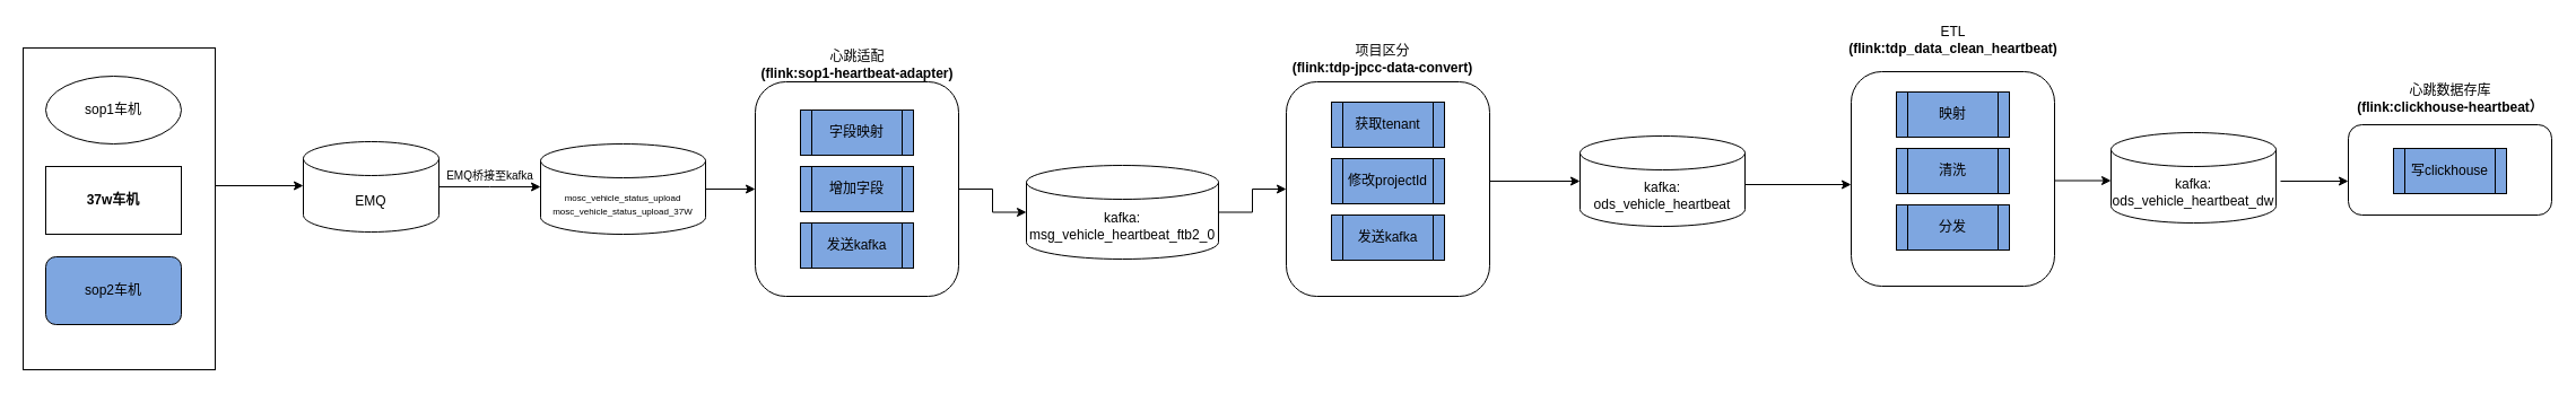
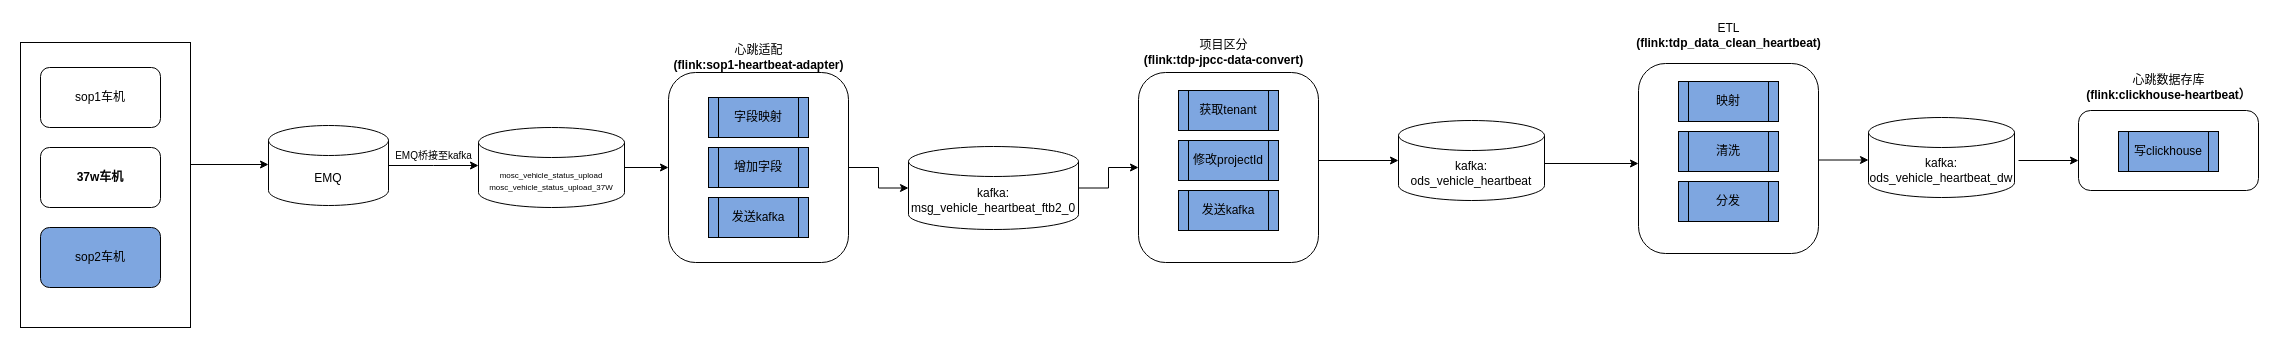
- <mxCell id="3" value="sop1车机" style="ellipse;whiteSpace=wrap;html=1;" parent="1" vertex="1"><mxGeometry x="40" y="67" width="120" height="60" as="geometry" /></mxCell>
+ <mxCell id="3" value="sop1车机" style="rounded=1;whiteSpace=wrap;html=1;" parent="1" vertex="1"><mxGeometry x="40" y="67" width="120" height="60" as="geometry" /></mxCell>
- <mxCell id="5" value="&lt;b&gt;37w车机&lt;/b&gt;" style="whiteSpace=wrap;html=1;rounded=0;" parent="1" vertex="1"><mxGeometry x="40" y="147" width="120" height="60" as="geometry" /></mxCell>
+ <mxCell id="5" value="&lt;b&gt;37w车机&lt;/b&gt;" style="rounded=1;whiteSpace=wrap;html=1;" parent="1" vertex="1"><mxGeometry x="40" y="147" width="120" height="60" as="geometry" /></mxCell>
